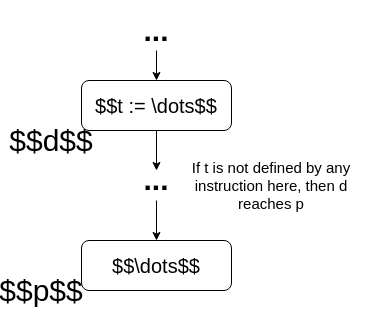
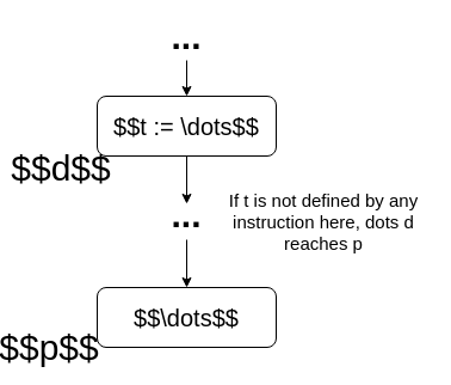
- <mxCell id="11" value="If t is not defined by any instruction here, then d reaches p" style="text;html=1;strokeColor=none;fillColor=none;align=center;verticalAlign=middle;whiteSpace=wrap;rounded=0;fontSize=15;" vertex="1" parent="1"><mxGeometry x="185" y="155" width="170" height="60" as="geometry" /></mxCell>
+ <mxCell id="11" value="If t is not defined by any instruction here, dots d reaches p" style="text;html=1;strokeColor=none;fillColor=none;align=center;verticalAlign=middle;whiteSpace=wrap;rounded=0;fontSize=15;" vertex="1" parent="1"><mxGeometry x="185" y="155" width="170" height="60" as="geometry" /></mxCell>
